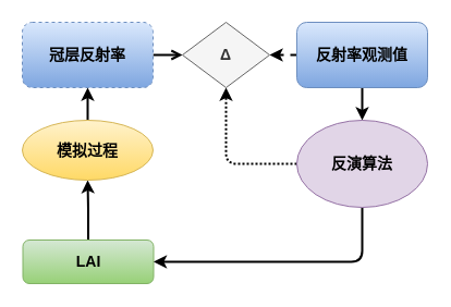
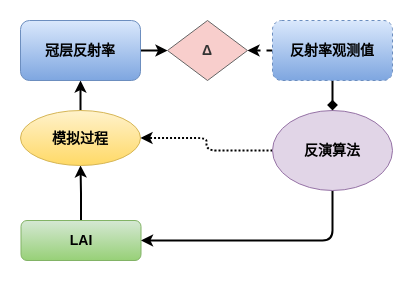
- <mxCell id="7" value="冠层反射率" style="rounded=1;whiteSpace=wrap;html=1;fontSize=14;gradientColor=#7ea6e0;fillColor=#dae8fc;strokeColor=#6c8ebf;fontStyle=1;dashed=1;" vertex="1" parent="1"><mxGeometry x="20" y="20" width="120" height="60" as="geometry" /></mxCell>
+ <mxCell id="7" value="冠层反射率" style="rounded=1;whiteSpace=wrap;html=1;fontSize=14;gradientColor=#7ea6e0;fillColor=#dae8fc;strokeColor=#6c8ebf;fontStyle=1" vertex="1" parent="1"><mxGeometry x="20" y="20" width="120" height="60" as="geometry" /></mxCell>
- <mxCell id="6" style="edgeStyle=orthogonalEdgeStyle;rounded=0;orthogonalLoop=1;jettySize=auto;html=1;exitX=1;exitY=0.5;exitDx=0;exitDy=0;entryX=0;entryY=0.5;entryDx=0;entryDy=0;strokeWidth=2;endArrow=open;" edge="1" parent="1" source="7" target="14"><mxGeometry relative="1" as="geometry" /></mxCell>
+ <mxCell id="6" style="edgeStyle=orthogonalEdgeStyle;rounded=0;orthogonalLoop=1;jettySize=auto;html=1;exitX=1;exitY=0.5;exitDx=0;exitDy=0;entryX=0;entryY=0.5;entryDx=0;entryDy=0;strokeWidth=2;" edge="1" parent="1" source="7" target="14"><mxGeometry relative="1" as="geometry" /></mxCell>
- <mxCell id="14" value="&lt;p style=&quot;font-size: 14px;&quot;&gt;&lt;span style=&quot;font-size: 14px;&quot;&gt;Δ&lt;/span&gt;&lt;/p&gt;" style="rhombus;whiteSpace=wrap;html=1;strokeWidth=1;fillColor=#f5f5f5;strokeColor=#666666;fontColor=#333333;fontStyle=1;fontSize=14;" vertex="1" parent="1"><mxGeometry x="167" y="20" width="80" height="60" as="geometry" /></mxCell>
+ <mxCell id="14" value="&lt;p style=&quot;font-size: 14px;&quot;&gt;&lt;span style=&quot;font-size: 14px;&quot;&gt;Δ&lt;/span&gt;&lt;/p&gt;" style="rhombus;whiteSpace=wrap;html=1;strokeWidth=1;fillColor=#f8cecc;strokeColor=#666666;fontColor=#333333;fontStyle=1;fontSize=14;" vertex="1" parent="1"><mxGeometry x="167" y="20" width="80" height="60" as="geometry" /></mxCell>
- <mxCell id="13" value="反射率观测值" style="rounded=1;whiteSpace=wrap;html=1;fontSize=14;gradientColor=#7ea6e0;fillColor=#dae8fc;strokeColor=#6c8ebf;fontStyle=1" vertex="1" parent="1"><mxGeometry x="272" y="20" width="120" height="60" as="geometry" /></mxCell>
+ <mxCell id="13" value="反射率观测值" style="rounded=1;whiteSpace=wrap;html=1;fontSize=14;gradientColor=#7ea6e0;fillColor=#dae8fc;strokeColor=#6c8ebf;fontStyle=1;dashed=1;" vertex="1" parent="1"><mxGeometry x="272" y="20" width="120" height="60" as="geometry" /></mxCell>
- <mxCell id="12" style="edgeStyle=orthogonalEdgeStyle;rounded=0;orthogonalLoop=1;jettySize=auto;html=1;strokeWidth=2;" edge="1" parent="1" source="13" target="10"><mxGeometry relative="1" as="geometry" /></mxCell>
+ <mxCell id="12" style="edgeStyle=orthogonalEdgeStyle;rounded=0;orthogonalLoop=1;jettySize=auto;html=1;strokeWidth=2;endArrow=diamond;" edge="1" parent="1" source="13" target="10"><mxGeometry relative="1" as="geometry" /></mxCell>
- <mxCell id="9" style="edgeStyle=orthogonalEdgeStyle;rounded=1;jumpStyle=none;orthogonalLoop=1;jettySize=auto;html=1;entryX=0.5;entryY=1;entryDx=0;entryDy=0;dashed=1;dashPattern=1 1;endSize=6;strokeWidth=2;fontSize=13;" edge="1" parent="1" source="10" target="14"><mxGeometry relative="1" as="geometry" /></mxCell>
+ <mxCell id="9" style="edgeStyle=orthogonalEdgeStyle;rounded=1;jumpStyle=none;orthogonalLoop=1;jettySize=auto;html=1;dashed=1;dashPattern=1 1;endSize=6;strokeWidth=2;fontSize=13;" edge="1" parent="1" source="10" target="5"><mxGeometry relative="1" as="geometry" /></mxCell>
